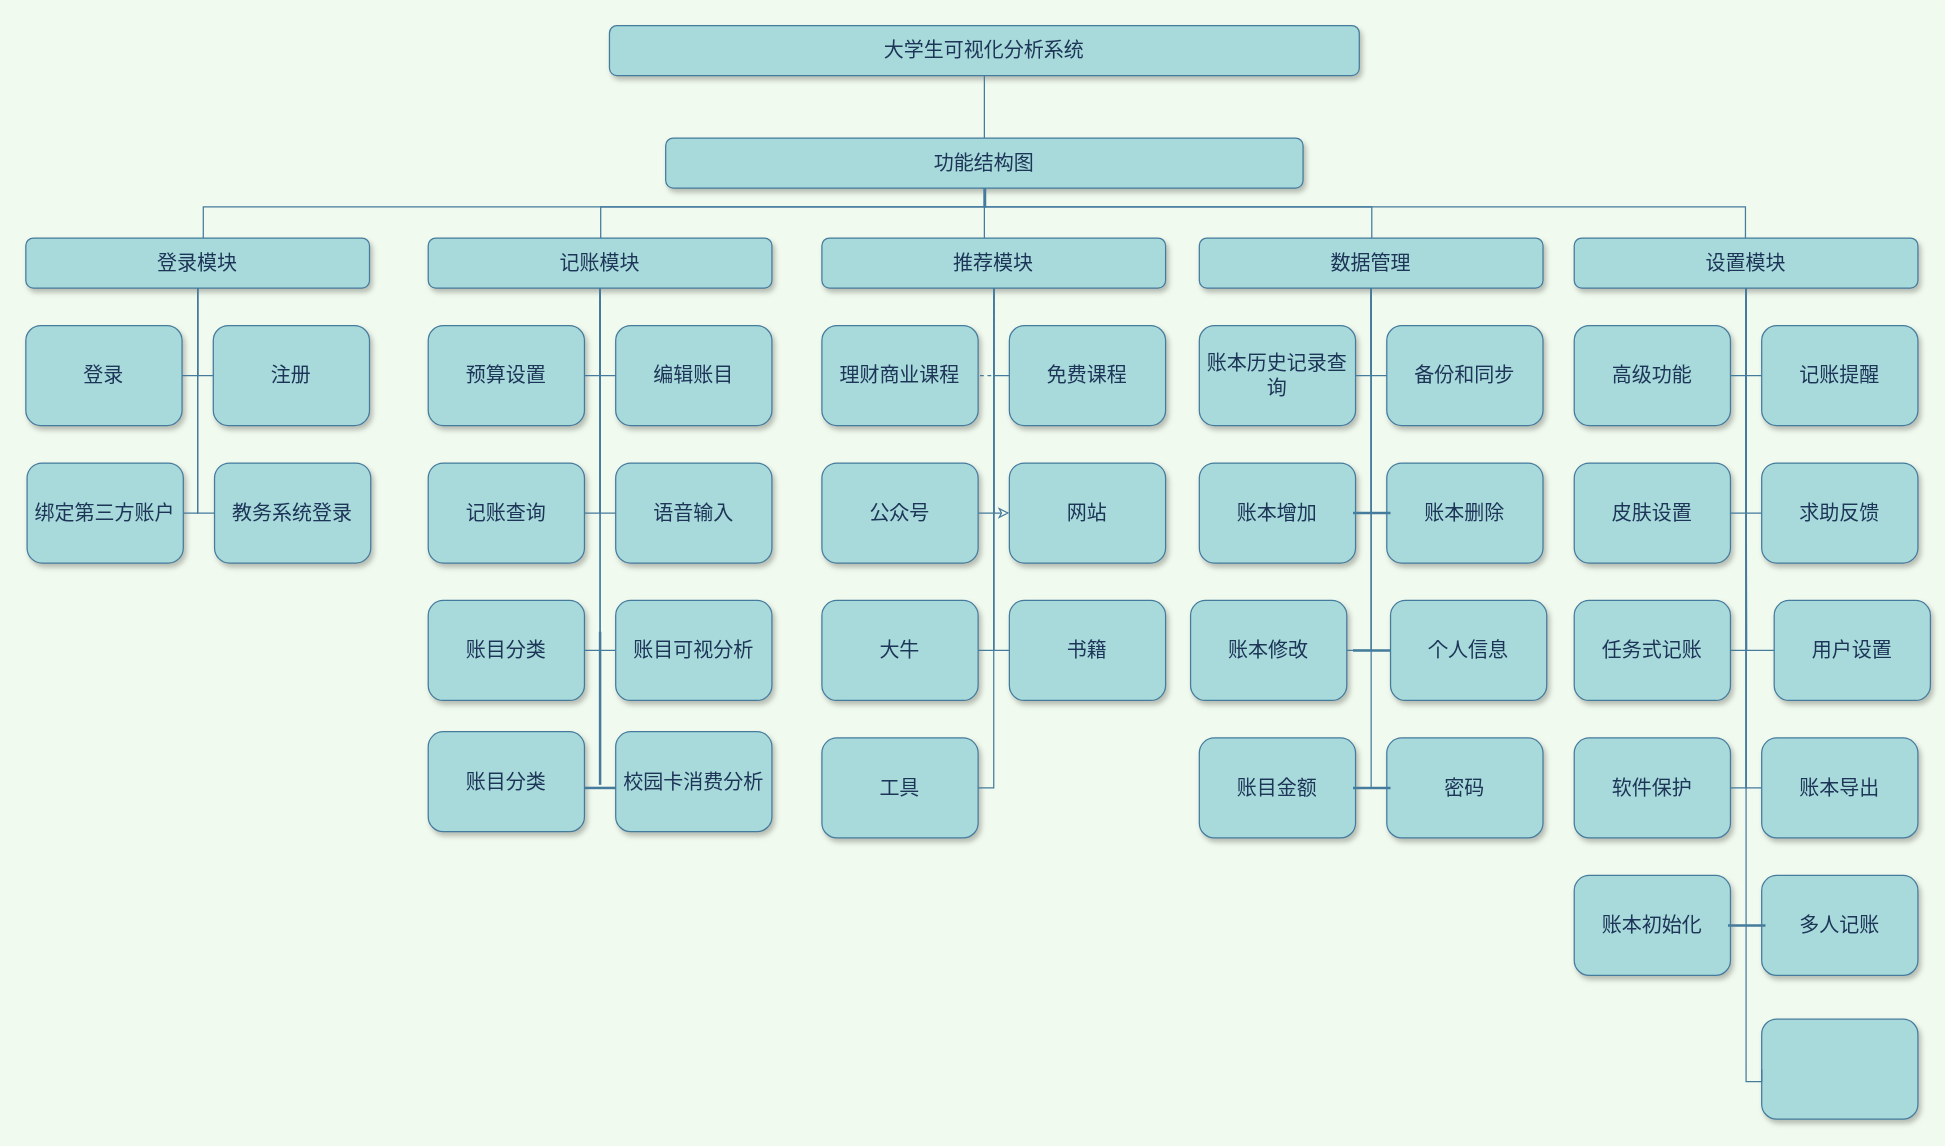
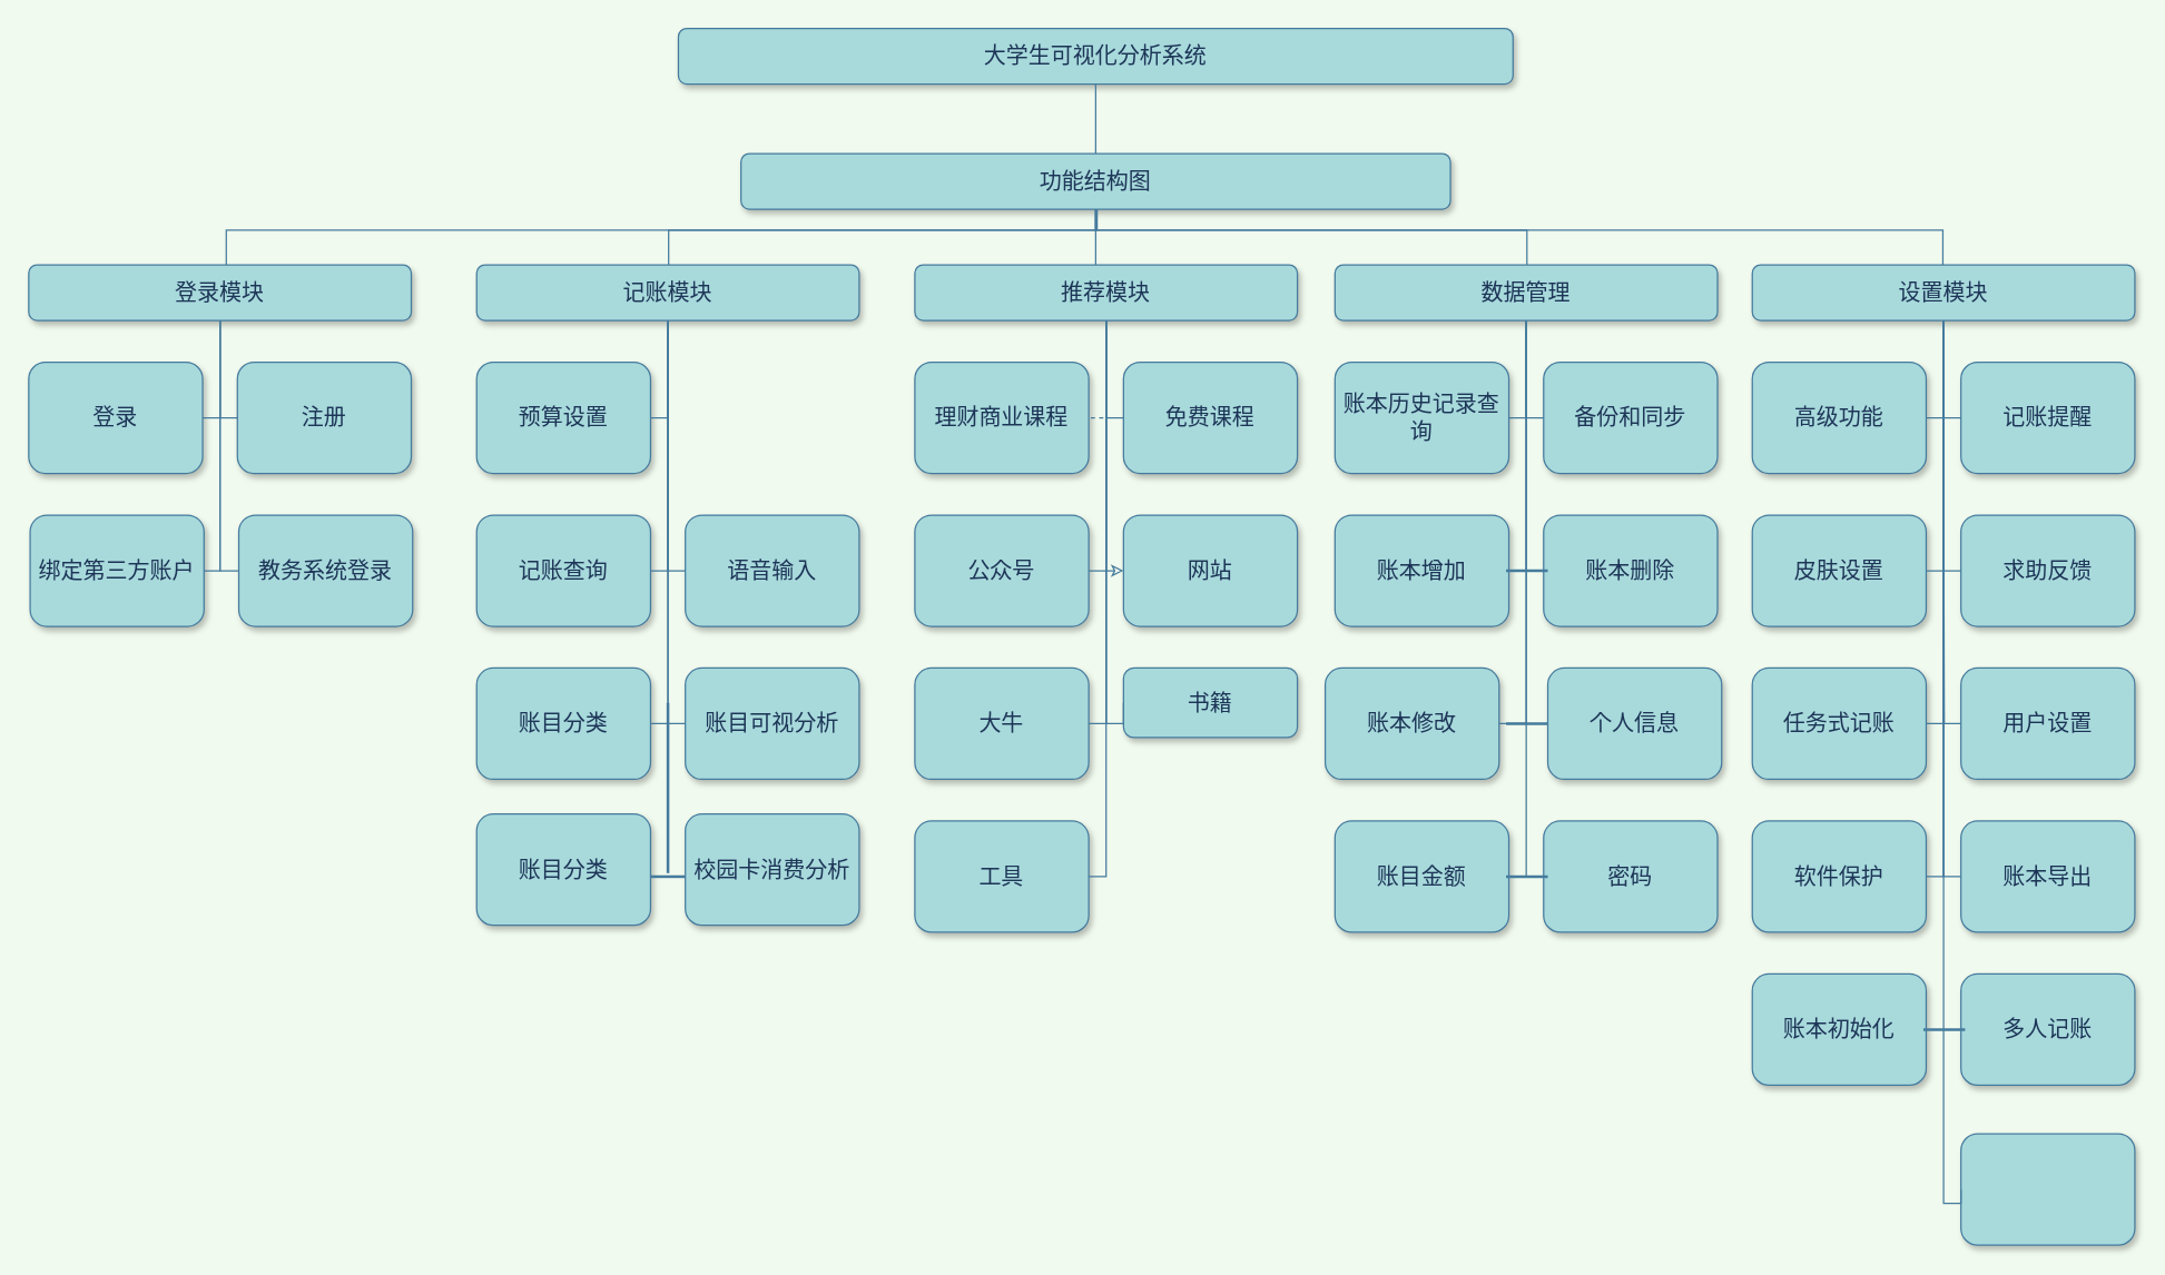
- <mxCell id="50" style="edgeStyle=orthogonalEdgeStyle;html=1;startSize=6;endFill=0;endSize=6;strokeWidth=1;fontSize=16;rounded=0;entryX=0;entryY=0.5;endArrow=none;labelBackgroundColor=#F1FAEE;strokeColor=#457B9D;fontColor=#1D3557;" parent="1" source="4" target="10" edge="1"><mxGeometry relative="1" as="geometry"><Array as="points"><mxPoint x="480" y="300" /></Array></mxGeometry></mxCell>
- <mxCell id="10" value="编辑账目" style="whiteSpace=wrap;html=1;rounded=1;shadow=1;strokeWidth=1;fontSize=16;align=center;fillColor=#A8DADC;strokeColor=#457B9D;fontColor=#1D3557;" parent="1" vertex="1"><mxGeometry x="492" y="260" width="125" height="80" as="geometry" /></mxCell>
- <mxCell id="38" value="书籍" style="whiteSpace=wrap;html=1;rounded=1;shadow=1;strokeWidth=1;fontSize=16;align=center;fillColor=#A8DADC;strokeColor=#457B9D;fontColor=#1D3557;" parent="1" vertex="1"><mxGeometry x="807" y="480" width="125" height="80" as="geometry" /></mxCell>
+ <mxCell id="38" value="书籍" style="whiteSpace=wrap;html=1;rounded=1;shadow=1;strokeWidth=1;fontSize=16;align=center;fillColor=#A8DADC;strokeColor=#457B9D;fontColor=#1D3557;" parent="1" vertex="1"><mxGeometry x="807" y="480" width="125" height="50" as="geometry" /></mxCell>
- <mxCell id="30" value="用户设置" style="whiteSpace=wrap;html=1;rounded=1;shadow=1;strokeWidth=1;fontSize=16;align=center;fillColor=#A8DADC;strokeColor=#457B9D;fontColor=#1D3557;" parent="1" vertex="1"><mxGeometry x="1419" y="480" width="125" height="80" as="geometry" /></mxCell>
+ <mxCell id="30" value="用户设置" style="whiteSpace=wrap;html=1;rounded=1;shadow=1;strokeWidth=1;fontSize=16;align=center;fillColor=#A8DADC;strokeColor=#457B9D;fontColor=#1D3557;" parent="1" vertex="1"><mxGeometry x="1409" y="480" width="125" height="80" as="geometry" /></mxCell>
